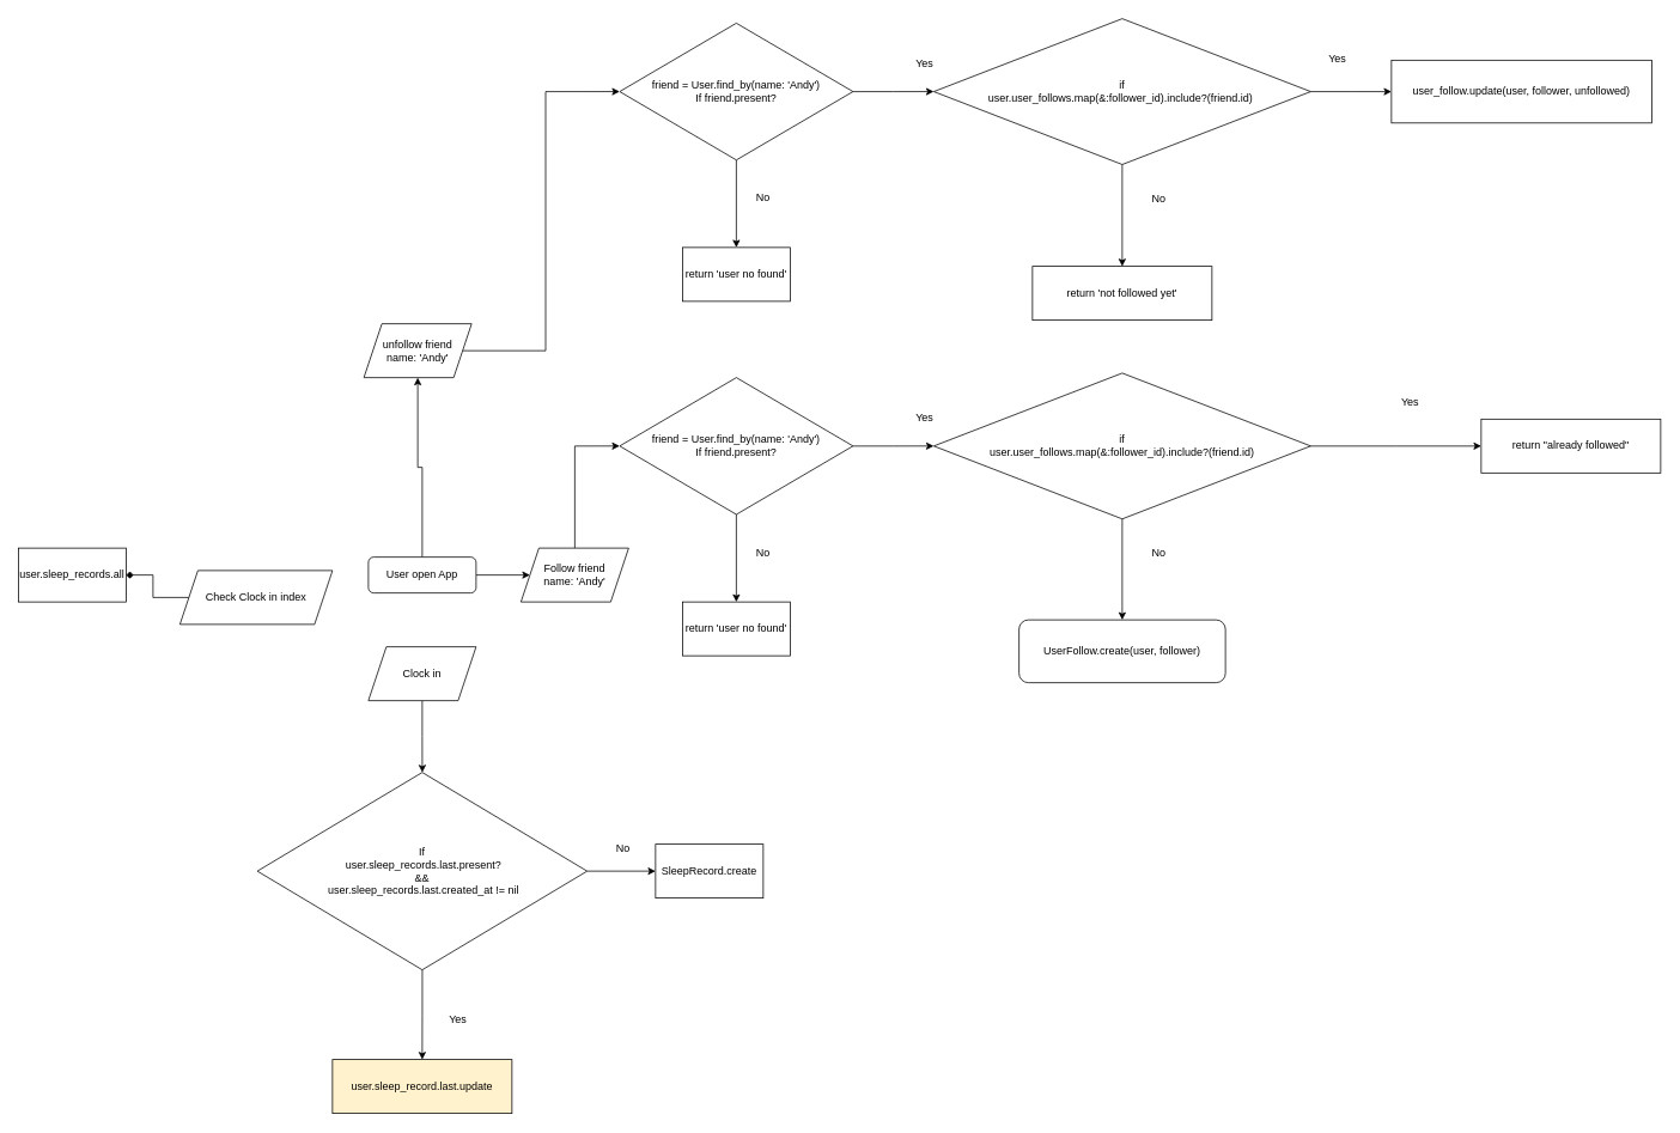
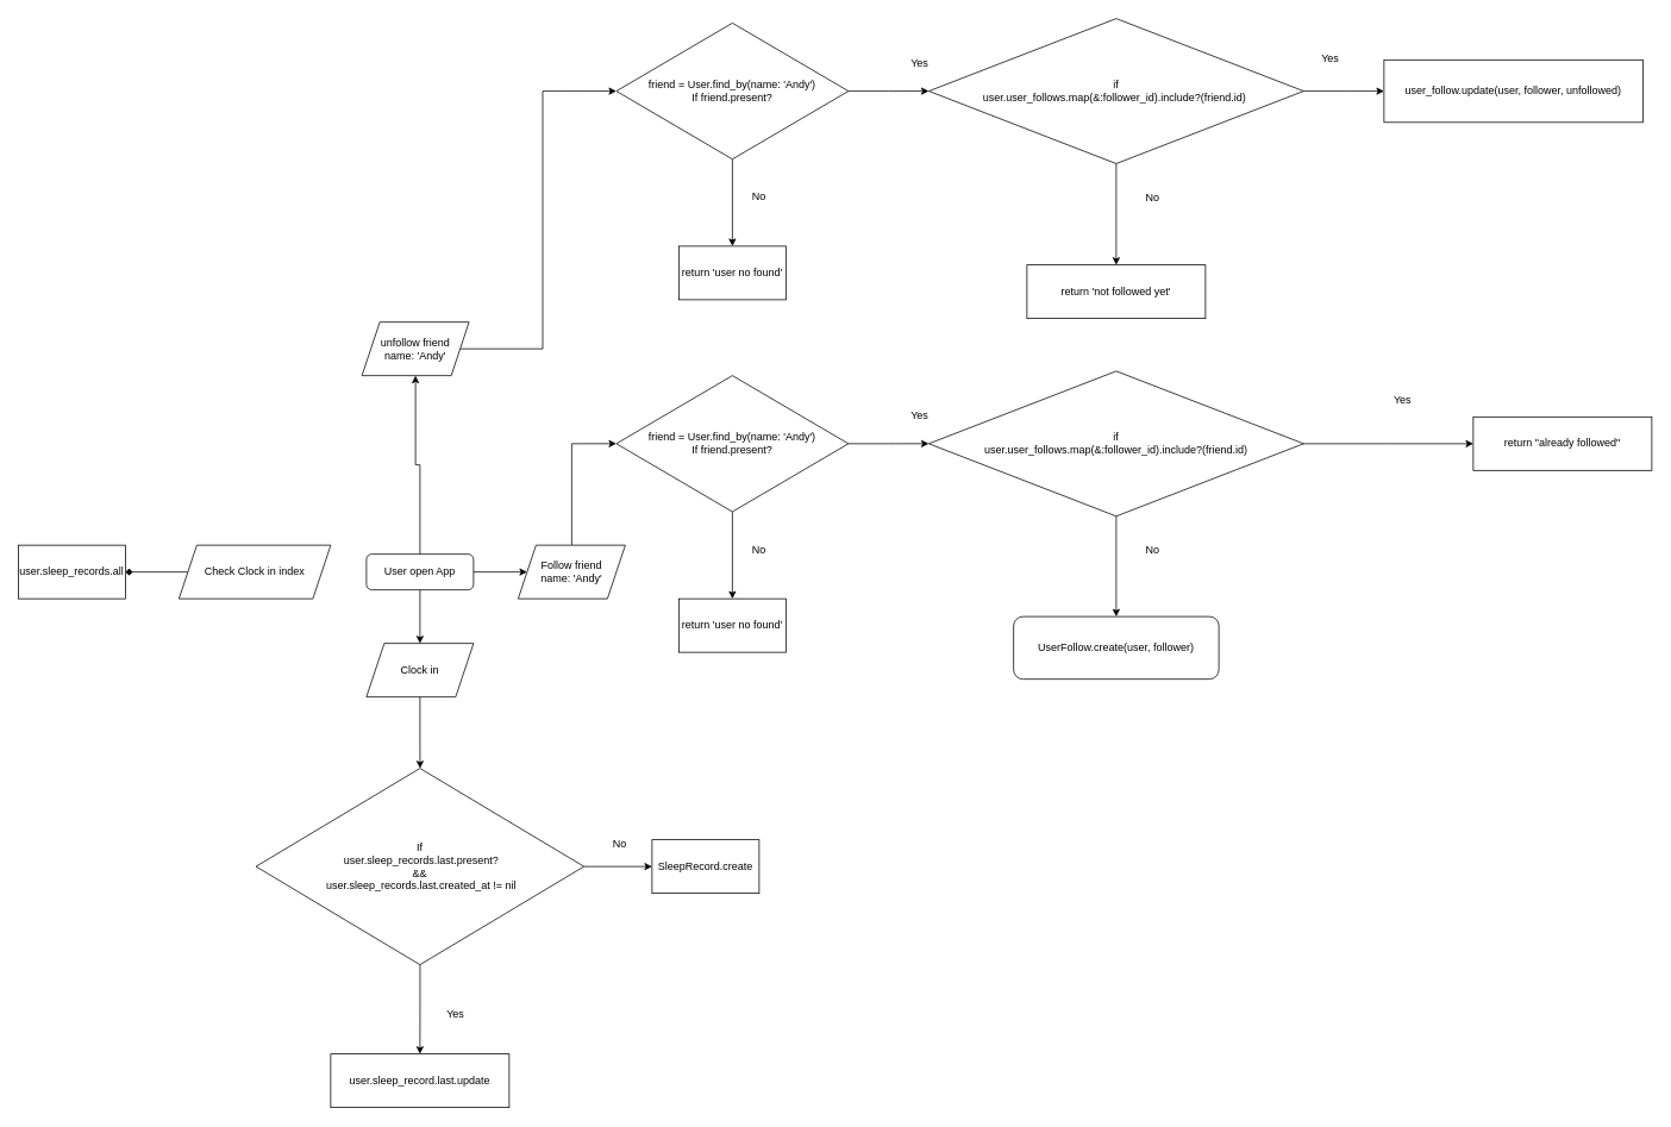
- <mxCell id="15" value="Check Clock in index" style="shape=parallelogram;perimeter=parallelogramPerimeter;whiteSpace=wrap;html=1;fixedSize=1;" vertex="1" parent="1"><mxGeometry x="200" y="635" width="170" height="60" as="geometry" /></mxCell>
+ <mxCell id="15" value="Check Clock in index" style="shape=parallelogram;perimeter=parallelogramPerimeter;whiteSpace=wrap;html=1;fixedSize=1;" vertex="1" parent="1"><mxGeometry x="200" y="610" width="170" height="60" as="geometry" /></mxCell>
+ <mxCell id="2" value="" style="edgeStyle=orthogonalEdgeStyle;rounded=0;orthogonalLoop=1;jettySize=auto;html=1;entryX=0.5;entryY=0;entryDx=0;entryDy=0;" edge="1" parent="1" source="5" target="7"><mxGeometry relative="1" as="geometry"><mxPoint x="470" y="730" as="targetPoint" /></mxGeometry></mxCell>
- <mxCell id="13" value="user.sleep_record.last.update" style="whiteSpace=wrap;html=1;fillColor=#fff2cc;" vertex="1" parent="1"><mxGeometry x="370" y="1180" width="200" height="60" as="geometry" /></mxCell>
+ <mxCell id="13" value="user.sleep_record.last.update" style="whiteSpace=wrap;html=1;" vertex="1" parent="1"><mxGeometry x="370" y="1180" width="200" height="60" as="geometry" /></mxCell>
